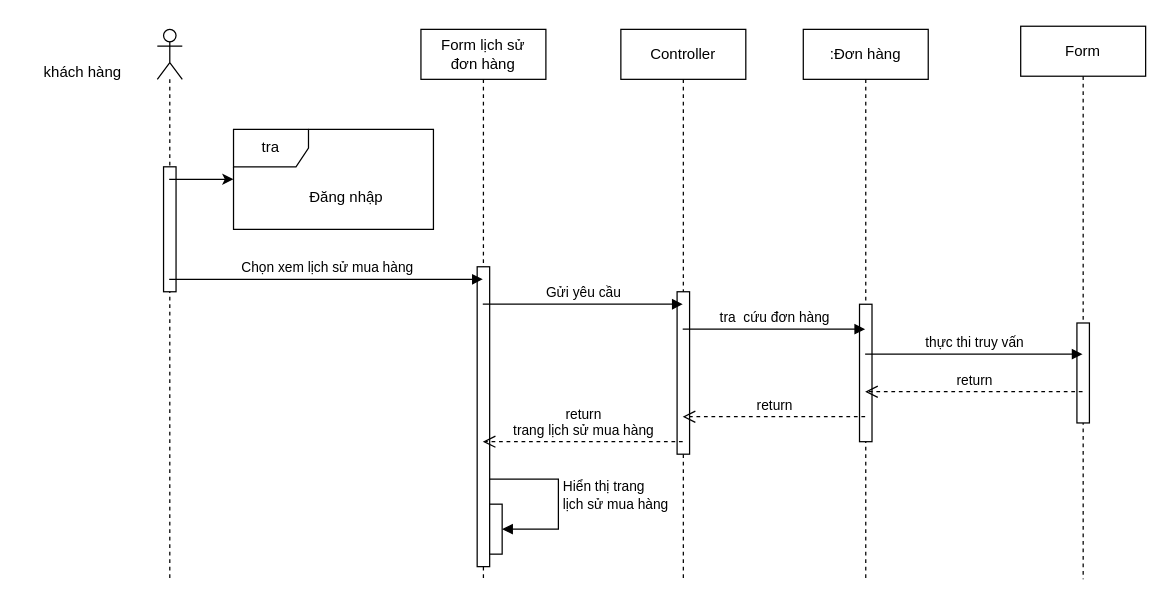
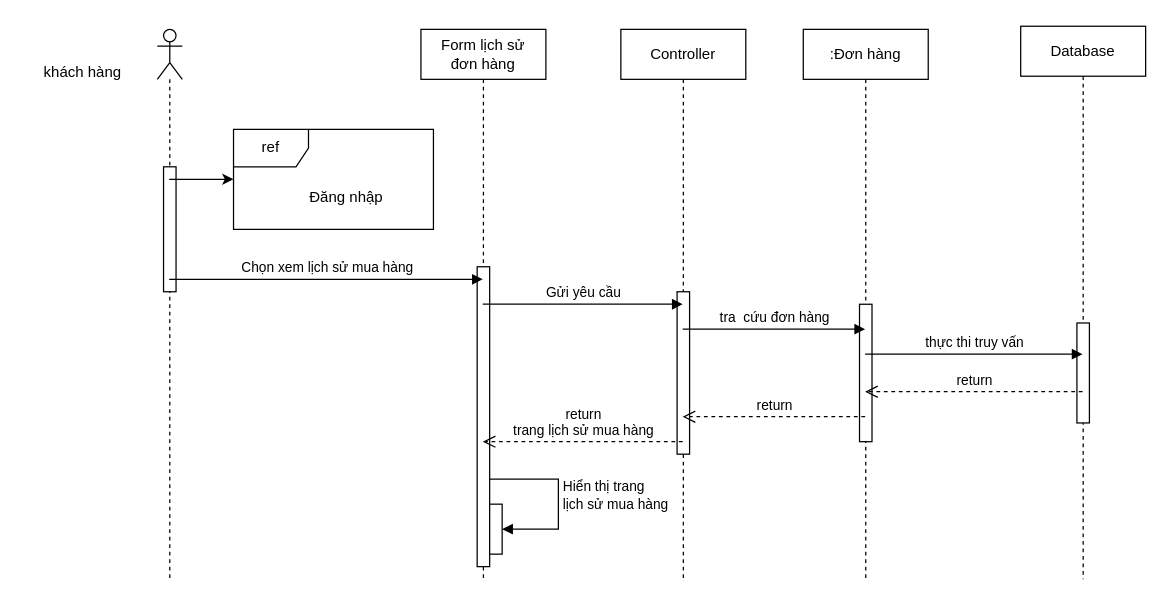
- <mxCell id="10" value="Form" style="shape=umlLifeline;perimeter=lifelinePerimeter;whiteSpace=wrap;html=1;container=1;dropTarget=0;collapsible=0;recursiveResize=0;outlineConnect=0;portConstraint=eastwest;newEdgeStyle={&quot;curved&quot;:0,&quot;rounded&quot;:0};" parent="1" vertex="1"><mxGeometry x="816" y="20.5" width="100" height="442.5" as="geometry" /></mxCell>
+ <mxCell id="10" value="Database" style="shape=umlLifeline;perimeter=lifelinePerimeter;whiteSpace=wrap;html=1;container=1;dropTarget=0;collapsible=0;recursiveResize=0;outlineConnect=0;portConstraint=eastwest;newEdgeStyle={&quot;curved&quot;:0,&quot;rounded&quot;:0};" parent="1" vertex="1"><mxGeometry x="816" y="20.5" width="100" height="442.5" as="geometry" /></mxCell>
- <mxCell id="22" value="tra" style="shape=umlFrame;whiteSpace=wrap;html=1;pointerEvents=0;" vertex="1" parent="1"><mxGeometry x="186" y="103" width="160" height="80" as="geometry" /></mxCell>
+ <mxCell id="22" value="ref" style="shape=umlFrame;whiteSpace=wrap;html=1;pointerEvents=0;" vertex="1" parent="1"><mxGeometry x="186" y="103" width="160" height="80" as="geometry" /></mxCell>
